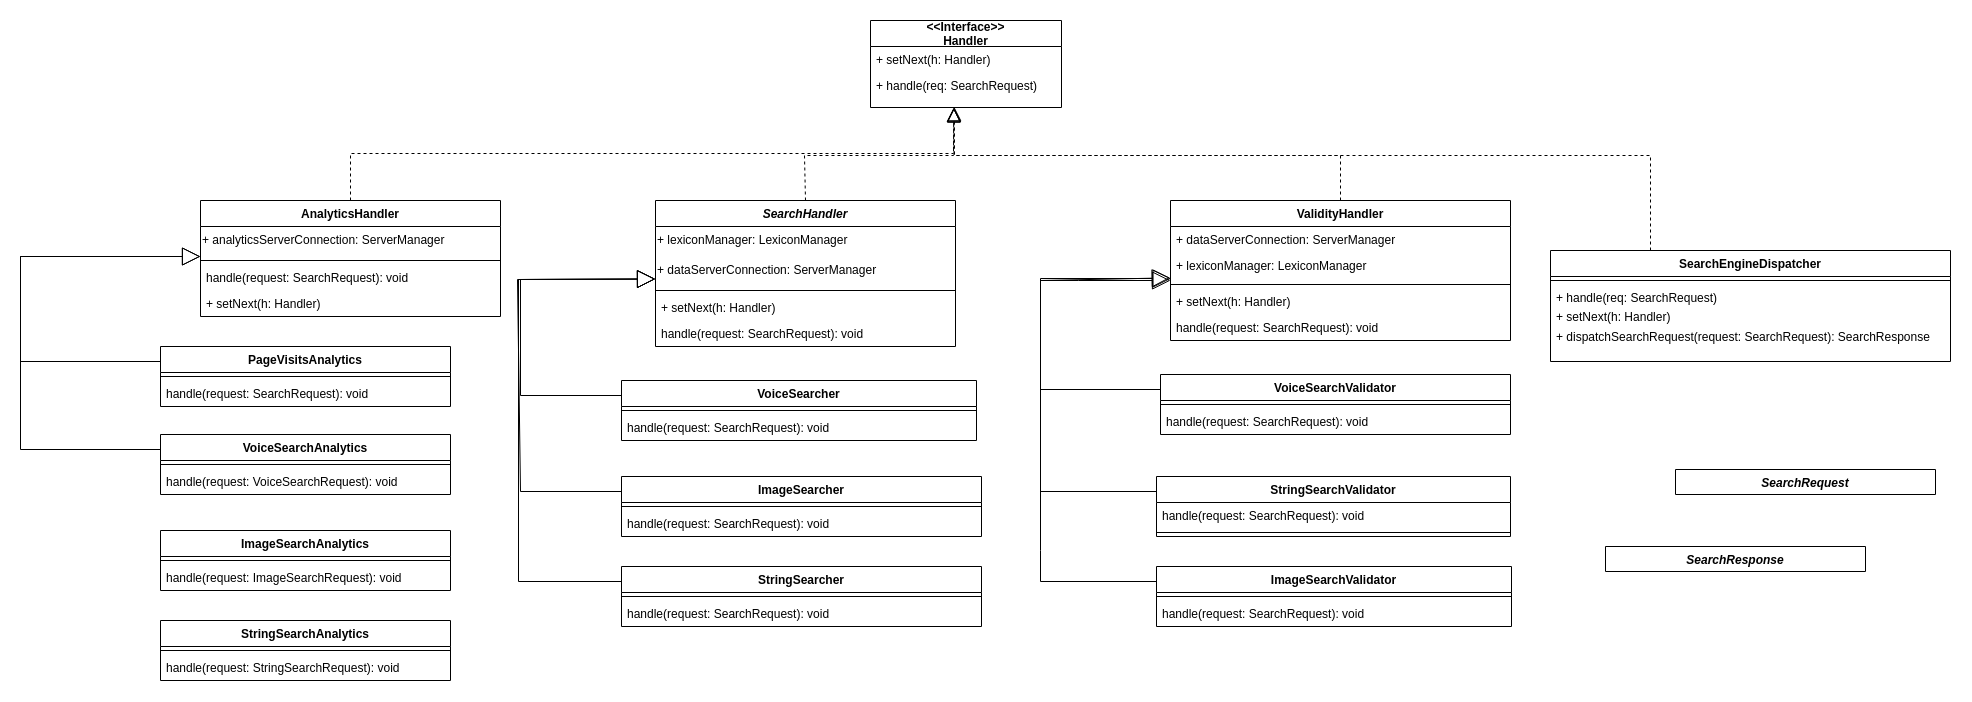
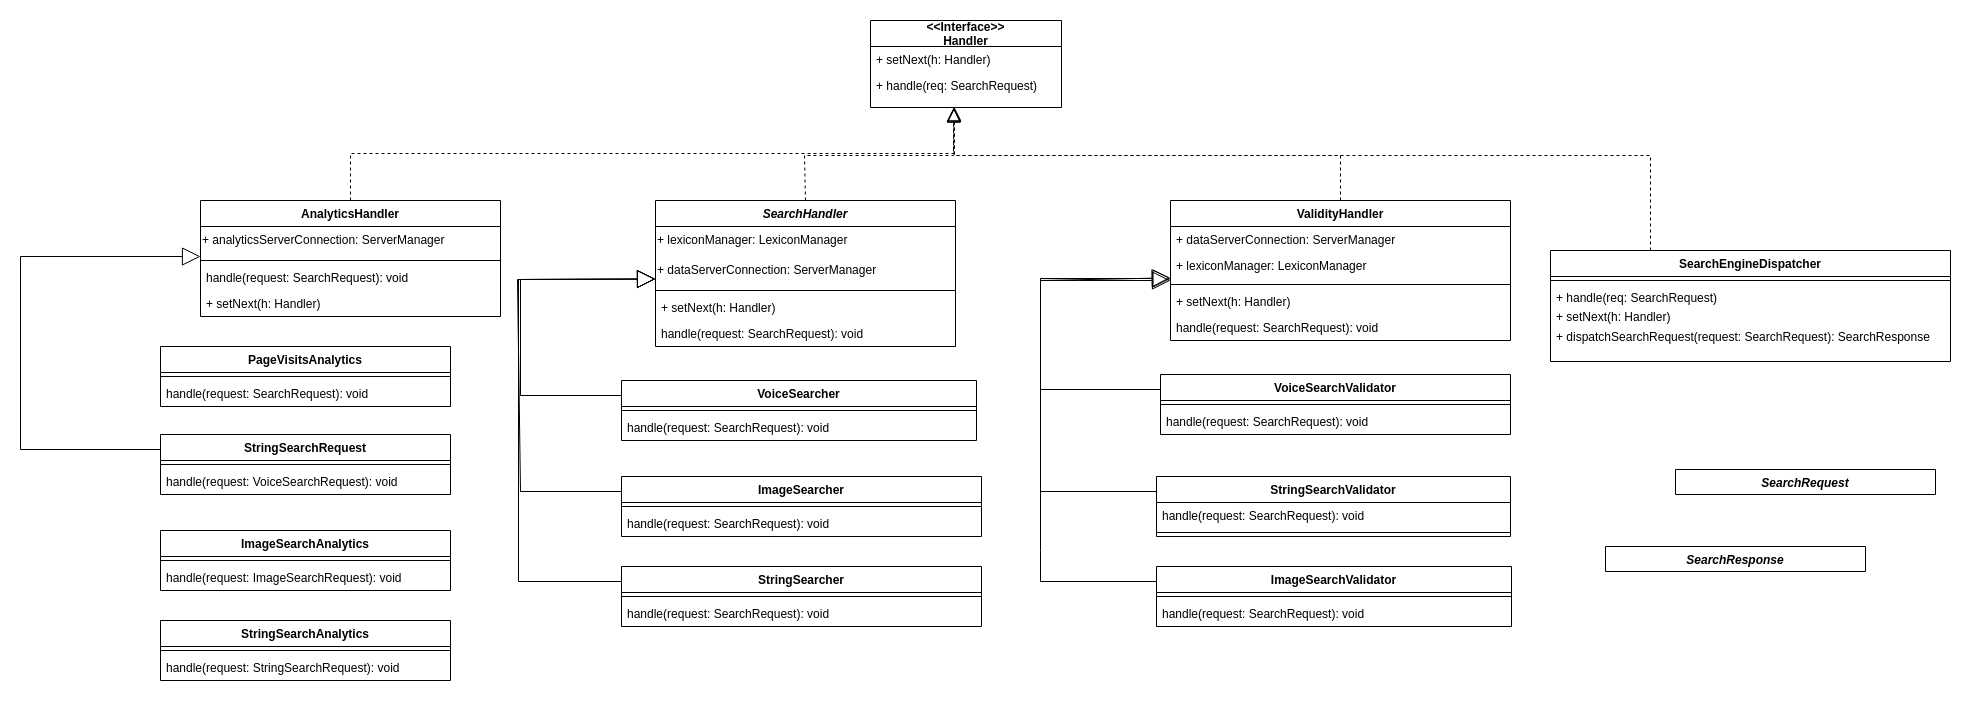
- <mxCell id="53" value="" style="endArrow=block;endSize=16;endFill=0;html=1;rounded=0;exitX=0;exitY=0.25;exitDx=0;exitDy=0;entryX=0;entryY=1;entryDx=0;entryDy=0;" edge="1" parent="1" source="50" target="46"><mxGeometry x="0.012" y="41" width="160" relative="1" as="geometry"><mxPoint x="-50" y="508" as="sourcePoint" /><mxPoint x="110" y="508" as="targetPoint" /><Array as="points"><mxPoint x="20" y="361" /><mxPoint x="20" y="256" /></Array><mxPoint as="offset" /></mxGeometry></mxCell>
- <mxCell id="29" value="VoiceSearchAnalytics" style="swimlane;fontStyle=1;align=center;verticalAlign=top;childLayout=stackLayout;horizontal=1;startSize=26;horizontalStack=0;resizeParent=1;resizeParentMax=0;resizeLast=0;collapsible=1;marginBottom=0;" vertex="1" parent="1"><mxGeometry x="160" y="434" width="290" height="60" as="geometry" /></mxCell>
+ <mxCell id="29" value="StringSearchRequest" style="swimlane;fontStyle=1;align=center;verticalAlign=top;childLayout=stackLayout;horizontal=1;startSize=26;horizontalStack=0;resizeParent=1;resizeParentMax=0;resizeLast=0;collapsible=1;marginBottom=0;" vertex="1" parent="1"><mxGeometry x="160" y="434" width="290" height="60" as="geometry" /></mxCell>
